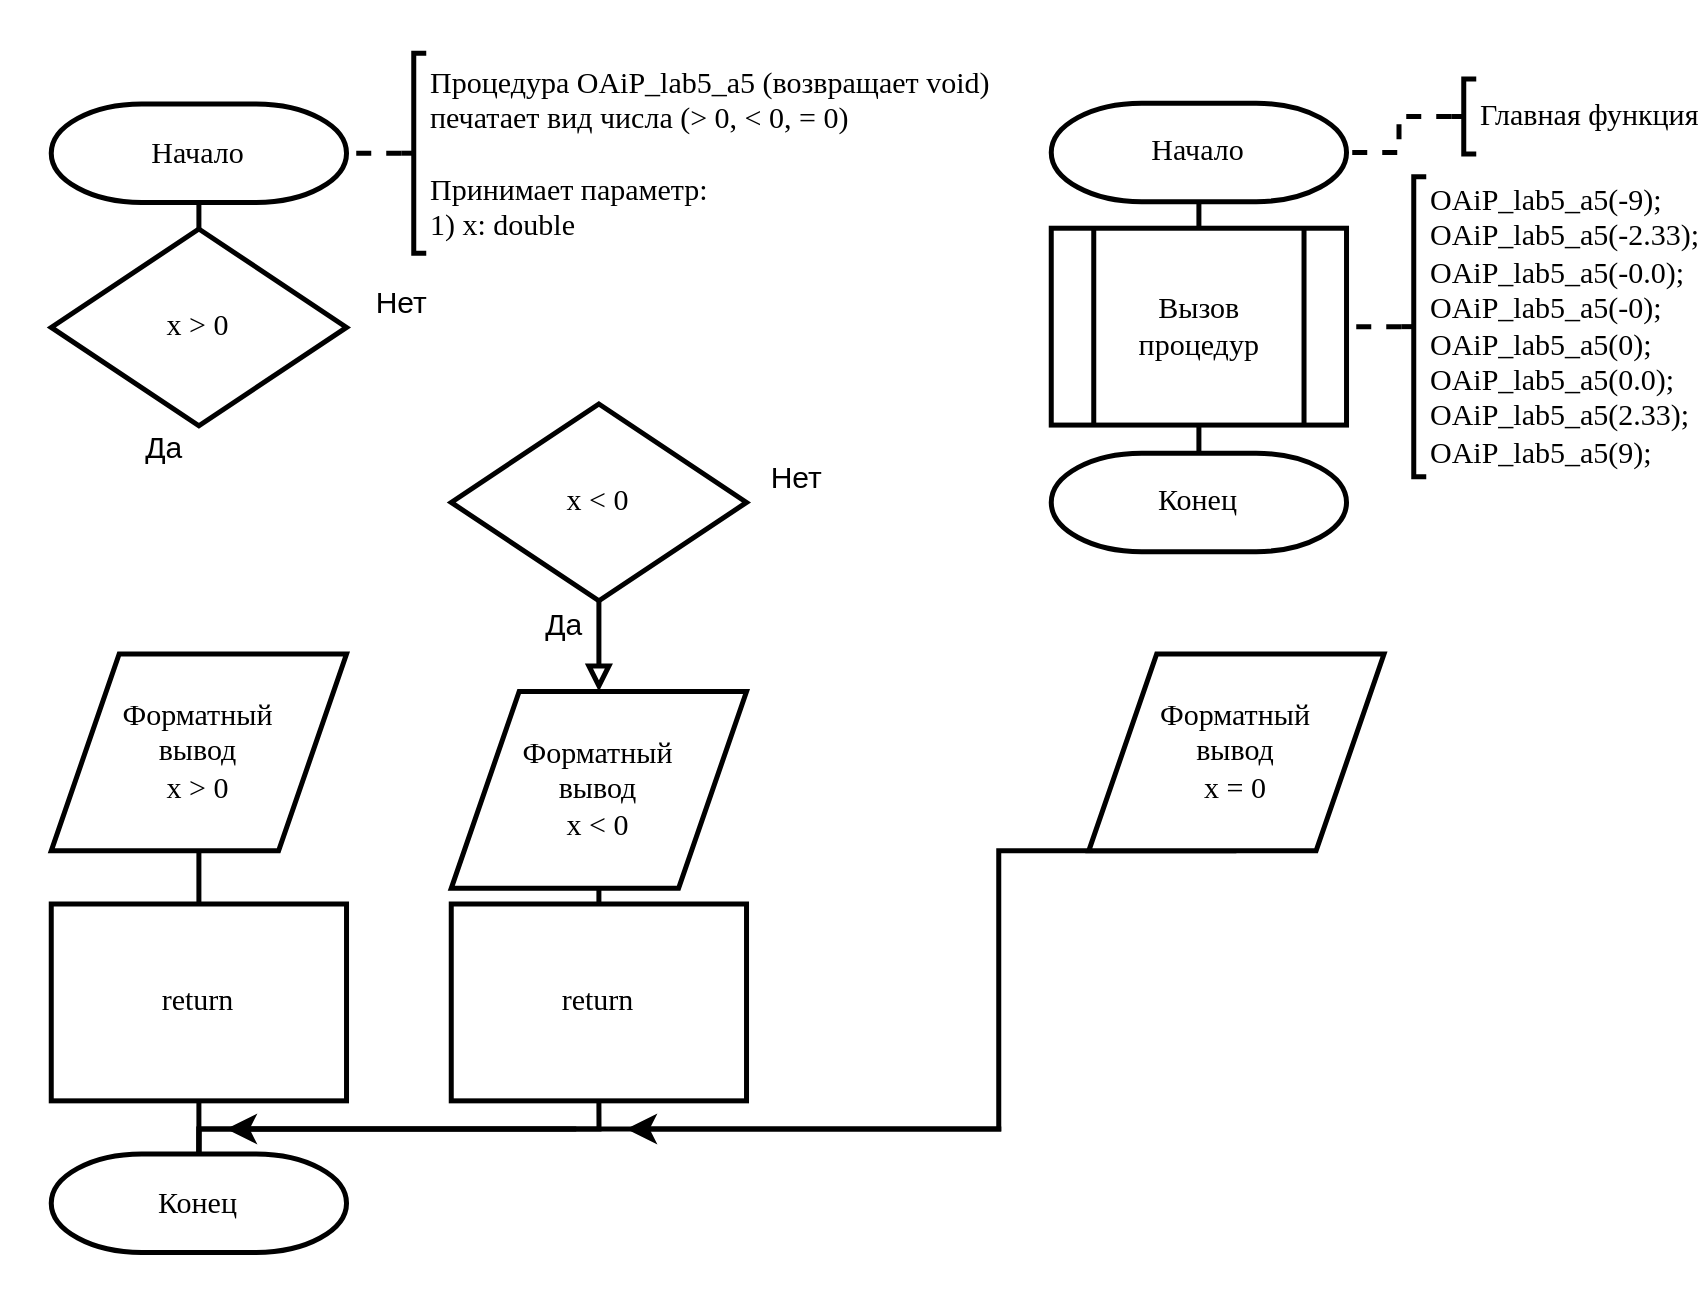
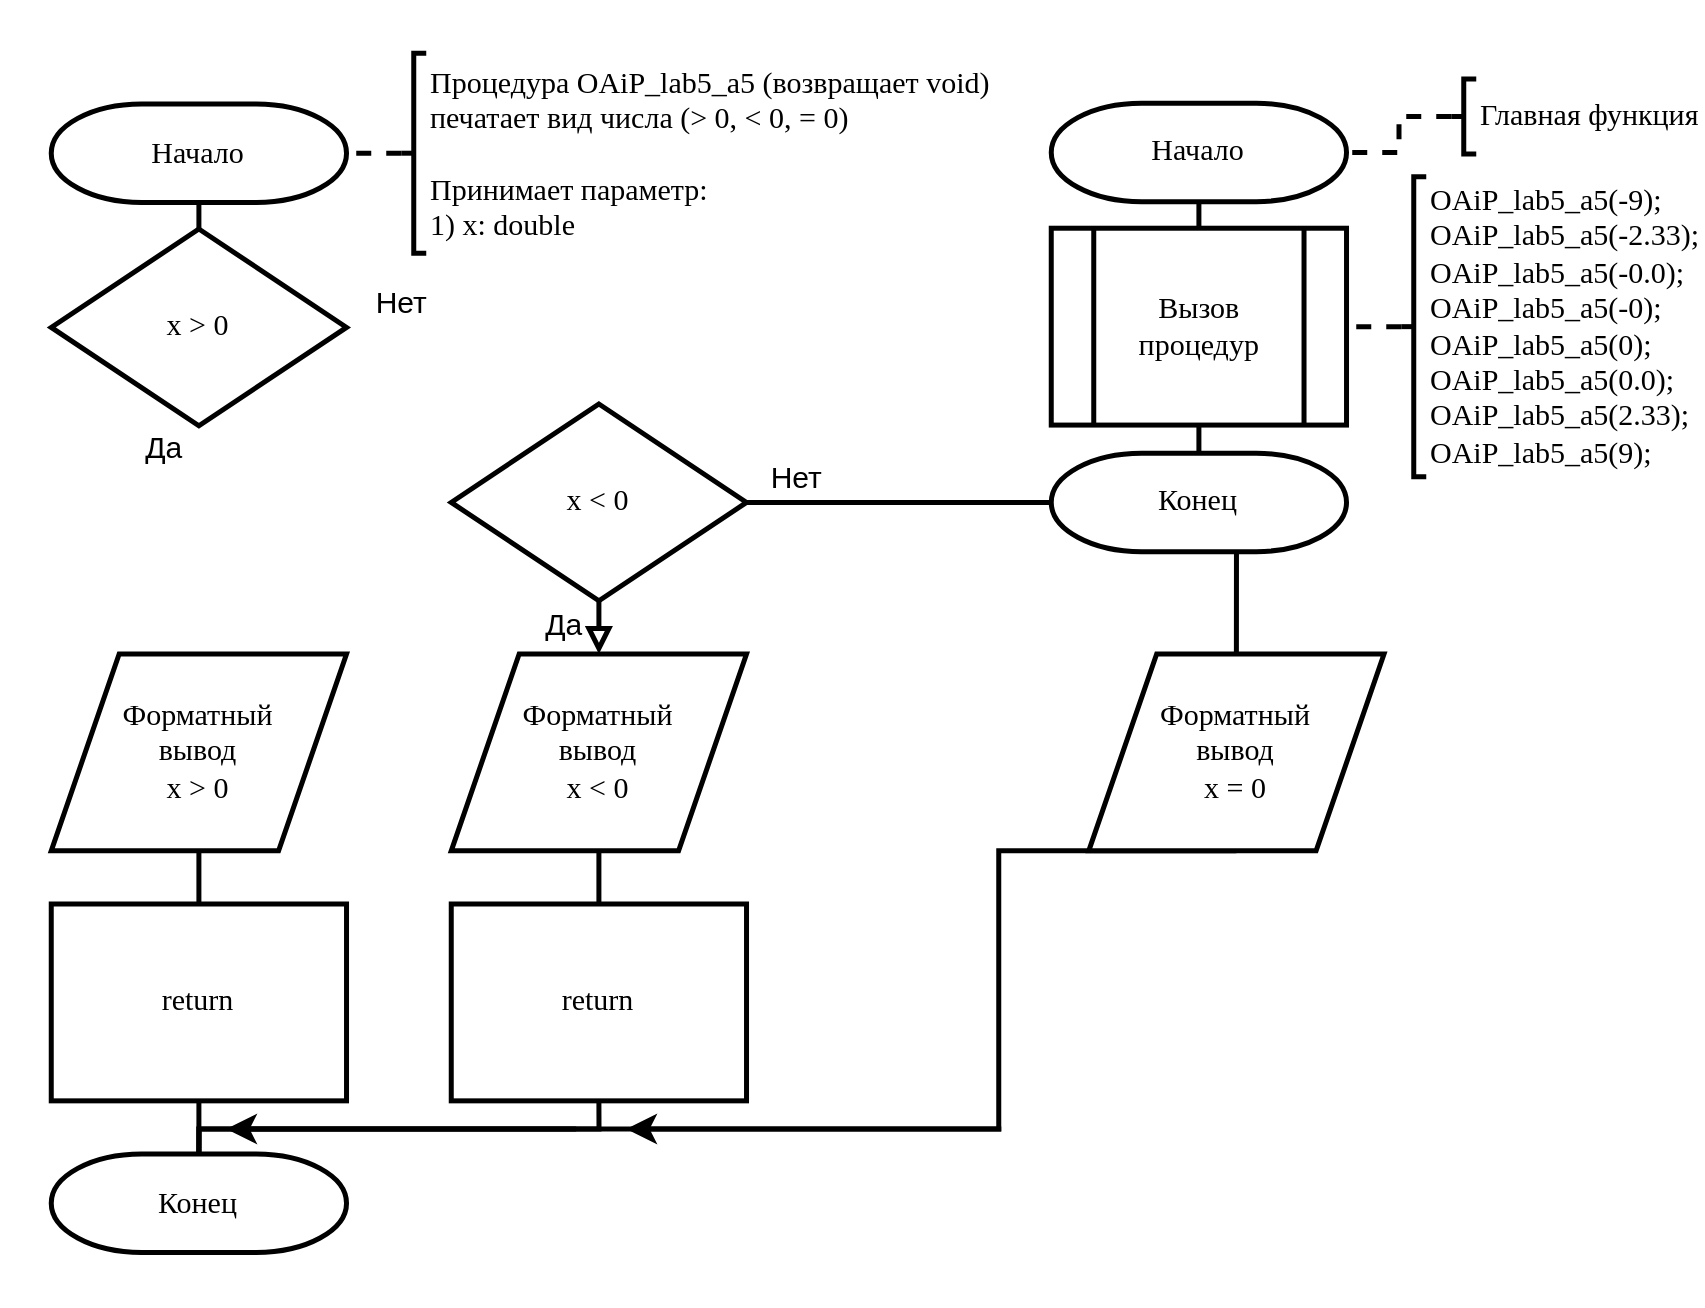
+ <mxCell id="10" style="edgeStyle=orthogonalEdgeStyle;rounded=0;orthogonalLoop=1;jettySize=auto;html=1;exitX=1;exitY=0.5;exitDx=0;exitDy=0;exitPerimeter=0;entryX=0.5;entryY=0;entryDx=0;entryDy=0;endArrow=none;endFill=0;strokeWidth=2;" edge="1" parent="1" source="11" target="17"><mxGeometry relative="1" as="geometry" /></mxCell>
- <mxCell id="13" value="Форматный&lt;br&gt;вывод&lt;br&gt;x &amp;lt; 0" style="shape=parallelogram;html=1;strokeWidth=2;perimeter=parallelogramPerimeter;whiteSpace=wrap;rounded=0;arcSize=12;size=0.23;fillColor=default;fontFamily=Times New Roman;" vertex="1" parent="1"><mxGeometry x="180" y="276" width="118.11" height="78.74" as="geometry" /></mxCell>
+ <mxCell id="13" value="Форматный&lt;br&gt;вывод&lt;br&gt;x &amp;lt; 0" style="shape=parallelogram;html=1;strokeWidth=2;perimeter=parallelogramPerimeter;whiteSpace=wrap;rounded=0;arcSize=12;size=0.23;fillColor=default;fontFamily=Times New Roman;" vertex="1" parent="1"><mxGeometry x="180" y="261" width="118.11" height="78.74" as="geometry" /></mxCell>
